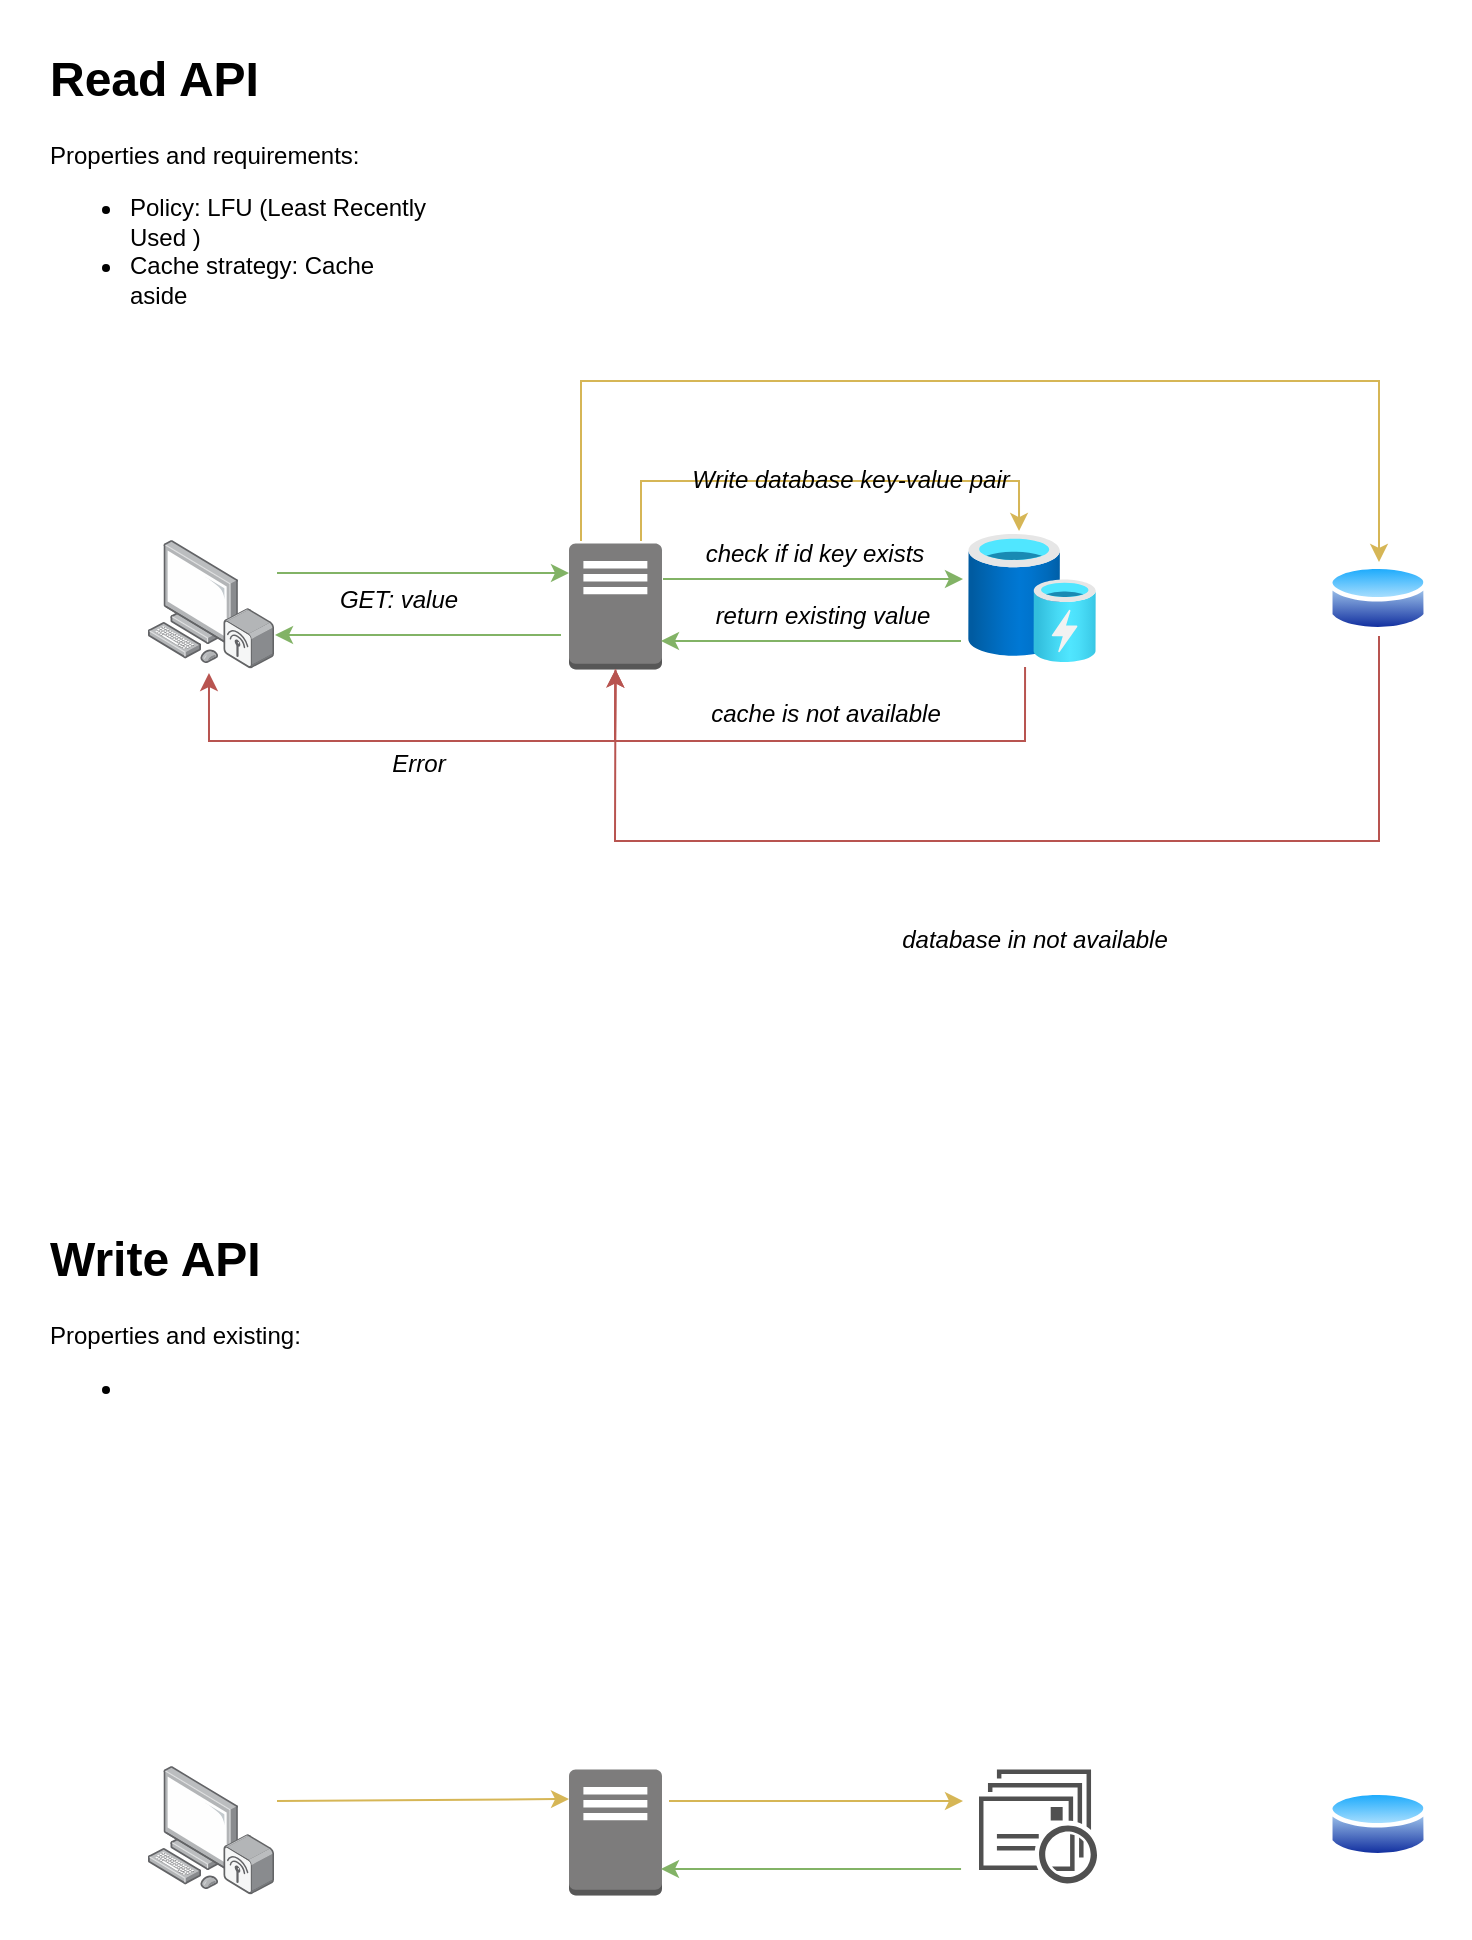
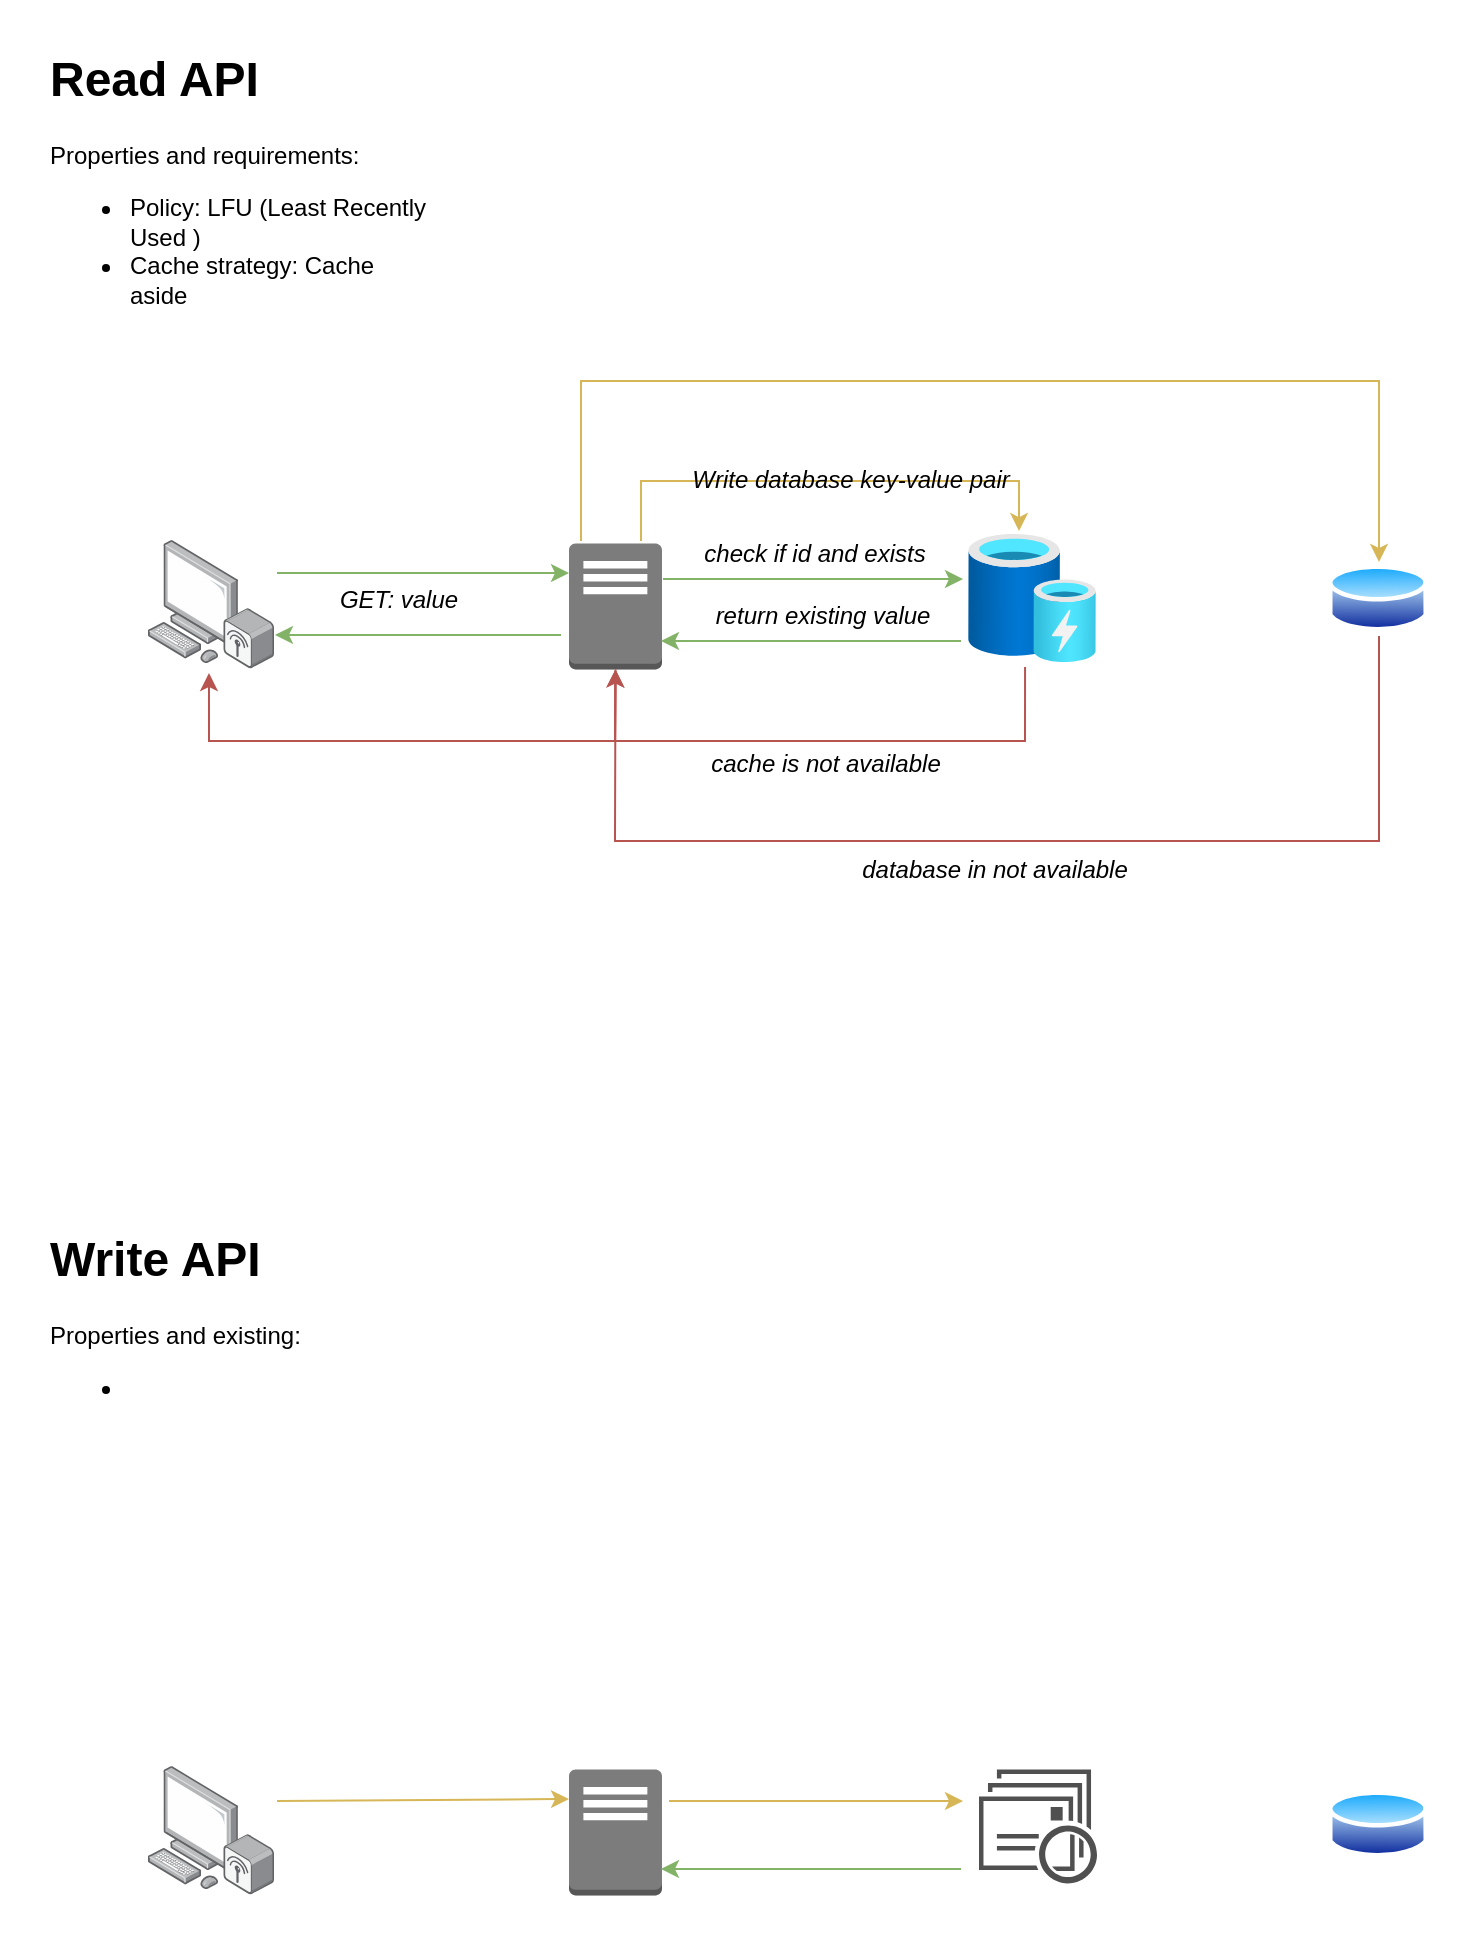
- <mxCell id="17" value="check if id key exists" style="text;html=1;align=center;verticalAlign=middle;resizable=0;points=[];autosize=1;strokeColor=none;fillColor=none;fontStyle=2" vertex="1" parent="1"><mxGeometry x="332" y="267" width="150" height="20" as="geometry" /></mxCell>
+ <mxCell id="17" value="check if id and exists" style="text;html=1;align=center;verticalAlign=middle;resizable=0;points=[];autosize=1;strokeColor=none;fillColor=none;fontStyle=2" vertex="1" parent="1"><mxGeometry x="332" y="267" width="150" height="20" as="geometry" /></mxCell>
- <mxCell id="25" value="cache is not available" style="text;html=1;strokeColor=none;fillColor=none;align=center;verticalAlign=middle;whiteSpace=wrap;rounded=0;fontStyle=2" vertex="1" parent="1"><mxGeometry x="308.75" y="342" width="208.25" height="30" as="geometry" /></mxCell>
+ <mxCell id="25" value="cache is not available" style="text;html=1;strokeColor=none;fillColor=none;align=center;verticalAlign=middle;whiteSpace=wrap;rounded=0;fontStyle=2" vertex="1" parent="1"><mxGeometry x="308.75" y="367" width="208.25" height="30" as="geometry" /></mxCell>
- <mxCell id="29" value="Error" style="text;html=1;align=center;verticalAlign=middle;resizable=0;points=[];autosize=1;strokeColor=none;fillColor=none;fontStyle=2" vertex="1" parent="1"><mxGeometry x="184" y="372" width="50" height="20" as="geometry" /></mxCell>
- <mxCell id="26" value="database in not available" style="text;html=1;strokeColor=none;fillColor=none;align=center;verticalAlign=middle;whiteSpace=wrap;rounded=0;fontStyle=2" vertex="1" parent="1"><mxGeometry x="430" y="455" width="174.5" height="30" as="geometry" /></mxCell>
+ <mxCell id="26" value="database in not available" style="text;html=1;strokeColor=none;fillColor=none;align=center;verticalAlign=middle;whiteSpace=wrap;rounded=0;fontStyle=2" vertex="1" parent="1"><mxGeometry x="410" y="420" width="174.5" height="30" as="geometry" /></mxCell>
